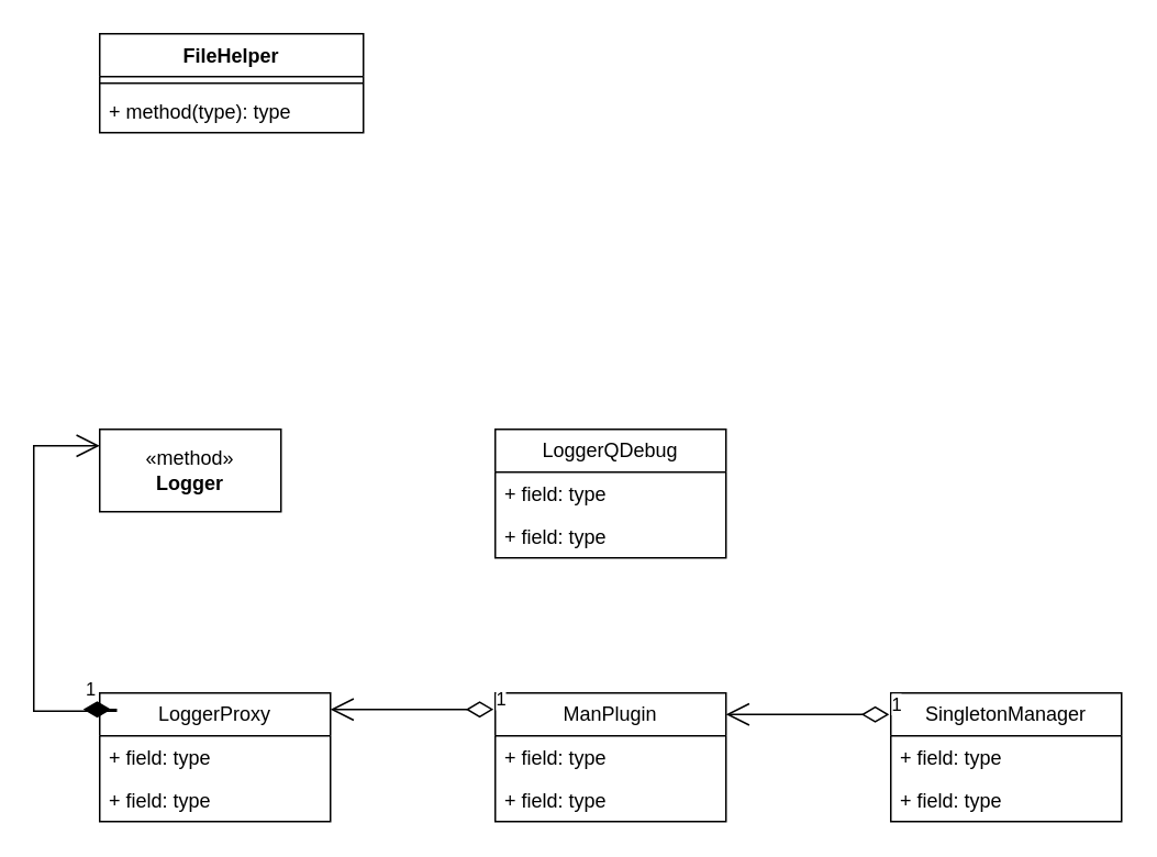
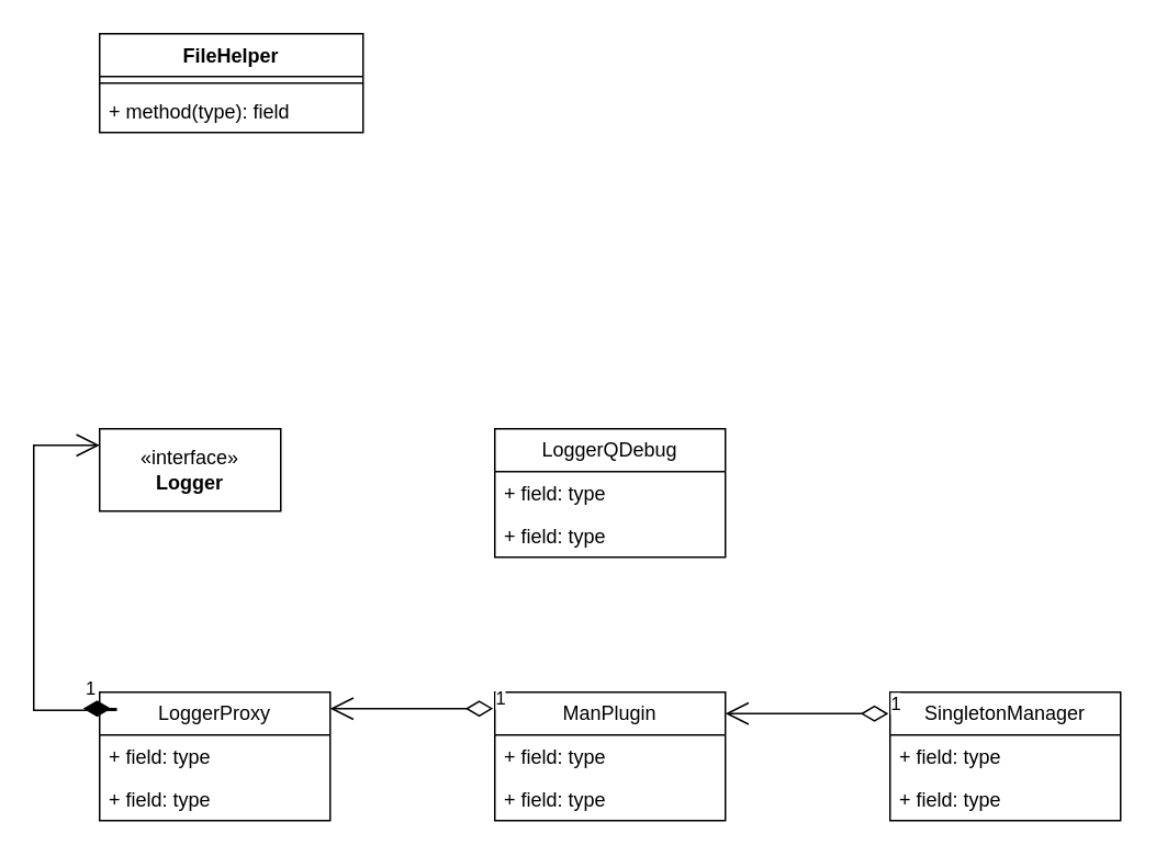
- <mxCell id="11" value="+ method(type): type" style="text;strokeColor=none;fillColor=none;align=left;verticalAlign=top;spacingLeft=4;spacingRight=4;overflow=hidden;rotatable=0;points=[[0,0.5],[1,0.5]];portConstraint=eastwest;whiteSpace=wrap;html=1;" vertex="1" parent="9"><mxGeometry y="34" width="160" height="26" as="geometry" /></mxCell>
+ <mxCell id="11" value="+ method(type): field" style="text;strokeColor=none;fillColor=none;align=left;verticalAlign=top;spacingLeft=4;spacingRight=4;overflow=hidden;rotatable=0;points=[[0,0.5],[1,0.5]];portConstraint=eastwest;whiteSpace=wrap;html=1;" vertex="1" parent="9"><mxGeometry y="34" width="160" height="26" as="geometry" /></mxCell>
- <mxCell id="12" value="«method»&lt;br&gt;&lt;b&gt;Logger&lt;/b&gt;" style="html=1;whiteSpace=wrap;" vertex="1" parent="1"><mxGeometry x="60" y="260" width="110" height="50" as="geometry" /></mxCell>
+ <mxCell id="12" value="«interface»&lt;br&gt;&lt;b&gt;Logger&lt;/b&gt;" style="html=1;whiteSpace=wrap;" vertex="1" parent="1"><mxGeometry x="60" y="260" width="110" height="50" as="geometry" /></mxCell>
